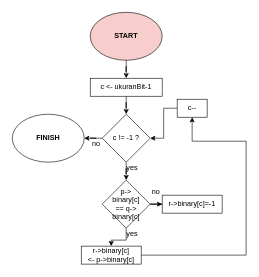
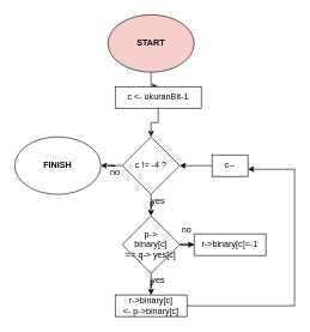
- <mxCell id="6" value="c &amp;lt;- ukuranBit-1" style="rounded=0;whiteSpace=wrap;html=1;" vertex="1" parent="1"><mxGeometry x="150" y="130" width="120" height="30" as="geometry" /></mxCell>
+ <mxCell id="6" value="c &amp;lt;- ukuranBit-1" style="rounded=0;whiteSpace=wrap;html=1;" vertex="1" parent="1"><mxGeometry x="160" y="120" width="120" height="30" as="geometry" /></mxCell>
- <mxCell id="16" value="c--" style="rounded=0;whiteSpace=wrap;html=1;" vertex="1" parent="1"><mxGeometry x="295" y="165" width="50" height="30" as="geometry" /></mxCell>
+ <mxCell id="16" value="c--" style="rounded=0;whiteSpace=wrap;html=1;" vertex="1" parent="1"><mxGeometry x="295" y="215" width="50" height="30" as="geometry" /></mxCell>
- <mxCell id="9" value="c != -1 ?" style="rhombus;whiteSpace=wrap;html=1;" vertex="1" parent="1"><mxGeometry x="170" y="190" width="80" height="80" as="geometry" /></mxCell>
+ <mxCell id="9" value="c != -4 ?" style="rhombus;whiteSpace=wrap;html=1;" vertex="1" parent="1"><mxGeometry x="170" y="190" width="80" height="80" as="geometry" /></mxCell>
- <mxCell id="12" value="p-&amp;gt;&lt;br&gt;binary[c]&lt;br&gt;== q-&amp;gt; binary[c]" style="rhombus;whiteSpace=wrap;html=1;" vertex="1" parent="1"><mxGeometry x="170" y="300" width="80" height="80" as="geometry" /></mxCell>
+ <mxCell id="12" value="p-&amp;gt;&lt;br&gt;binary[c]&lt;br&gt;== q-&amp;gt; yes[c]" style="rhombus;whiteSpace=wrap;html=1;" vertex="1" parent="1"><mxGeometry x="170" y="300" width="80" height="80" as="geometry" /></mxCell>
- <mxCell id="14" value="r-&amp;gt;binary[c]&lt;br&gt;&amp;lt;- p-&amp;gt;binary[c]" style="rounded=0;whiteSpace=wrap;html=1;" vertex="1" parent="1"><mxGeometry x="135" y="410" width="100" height="30" as="geometry" /></mxCell>
+ <mxCell id="14" value="r-&amp;gt;binary[c]&lt;br&gt;&amp;lt;- p-&amp;gt;binary[c]" style="rounded=0;whiteSpace=wrap;html=1;" vertex="1" parent="1"><mxGeometry x="160" y="410" width="100" height="30" as="geometry" /></mxCell>
